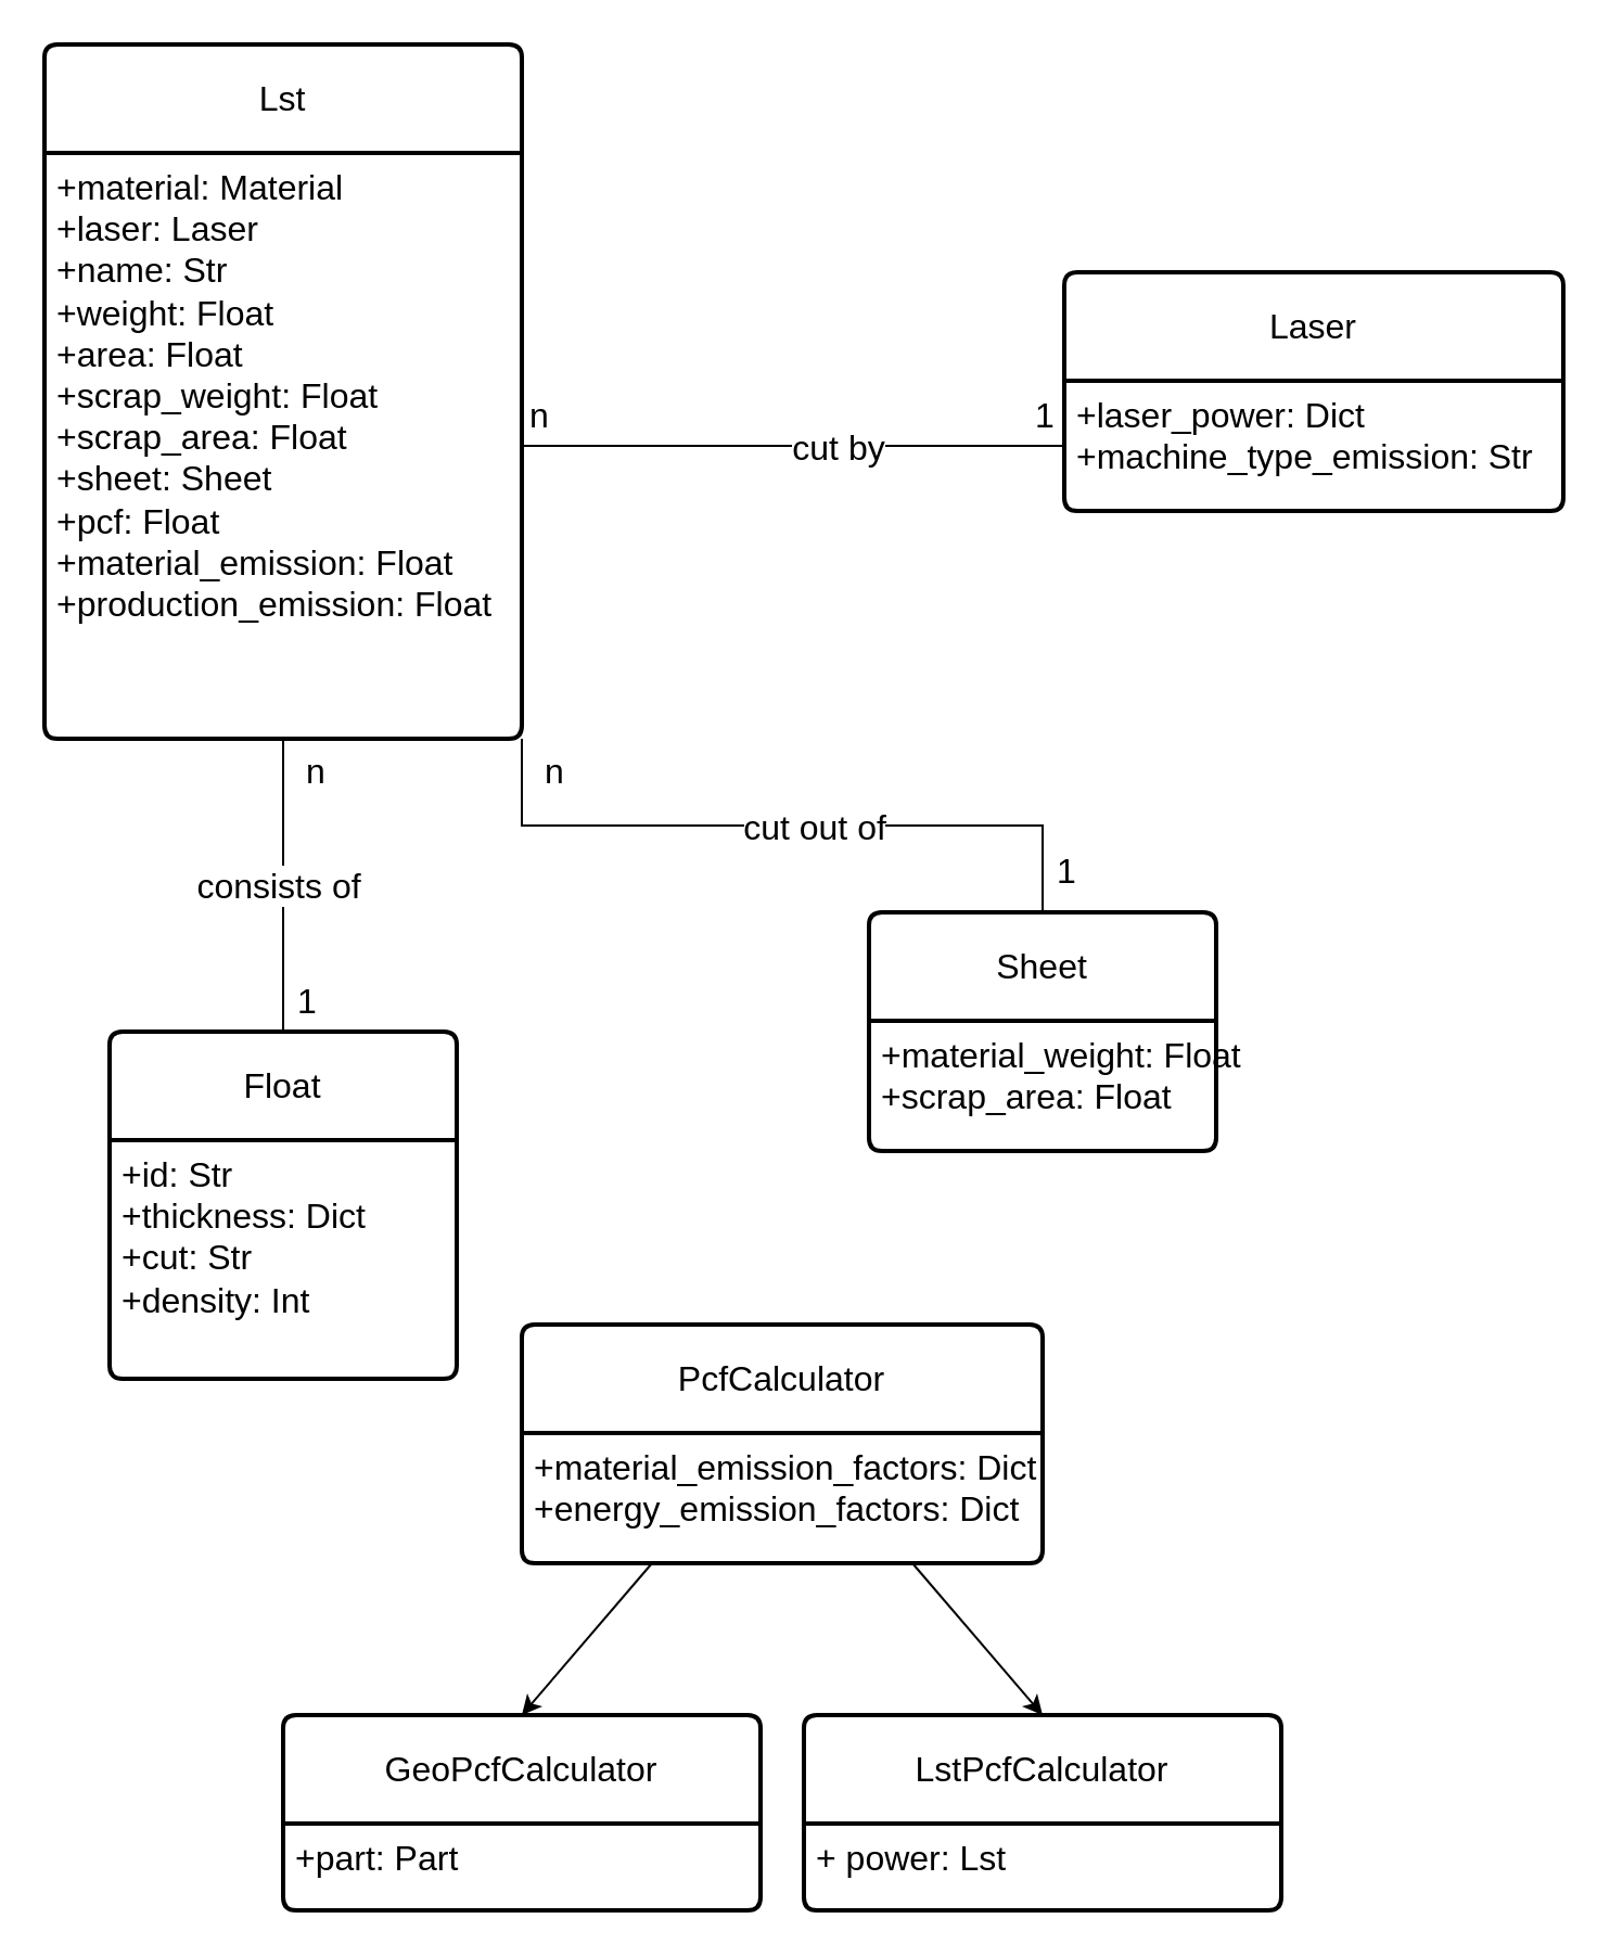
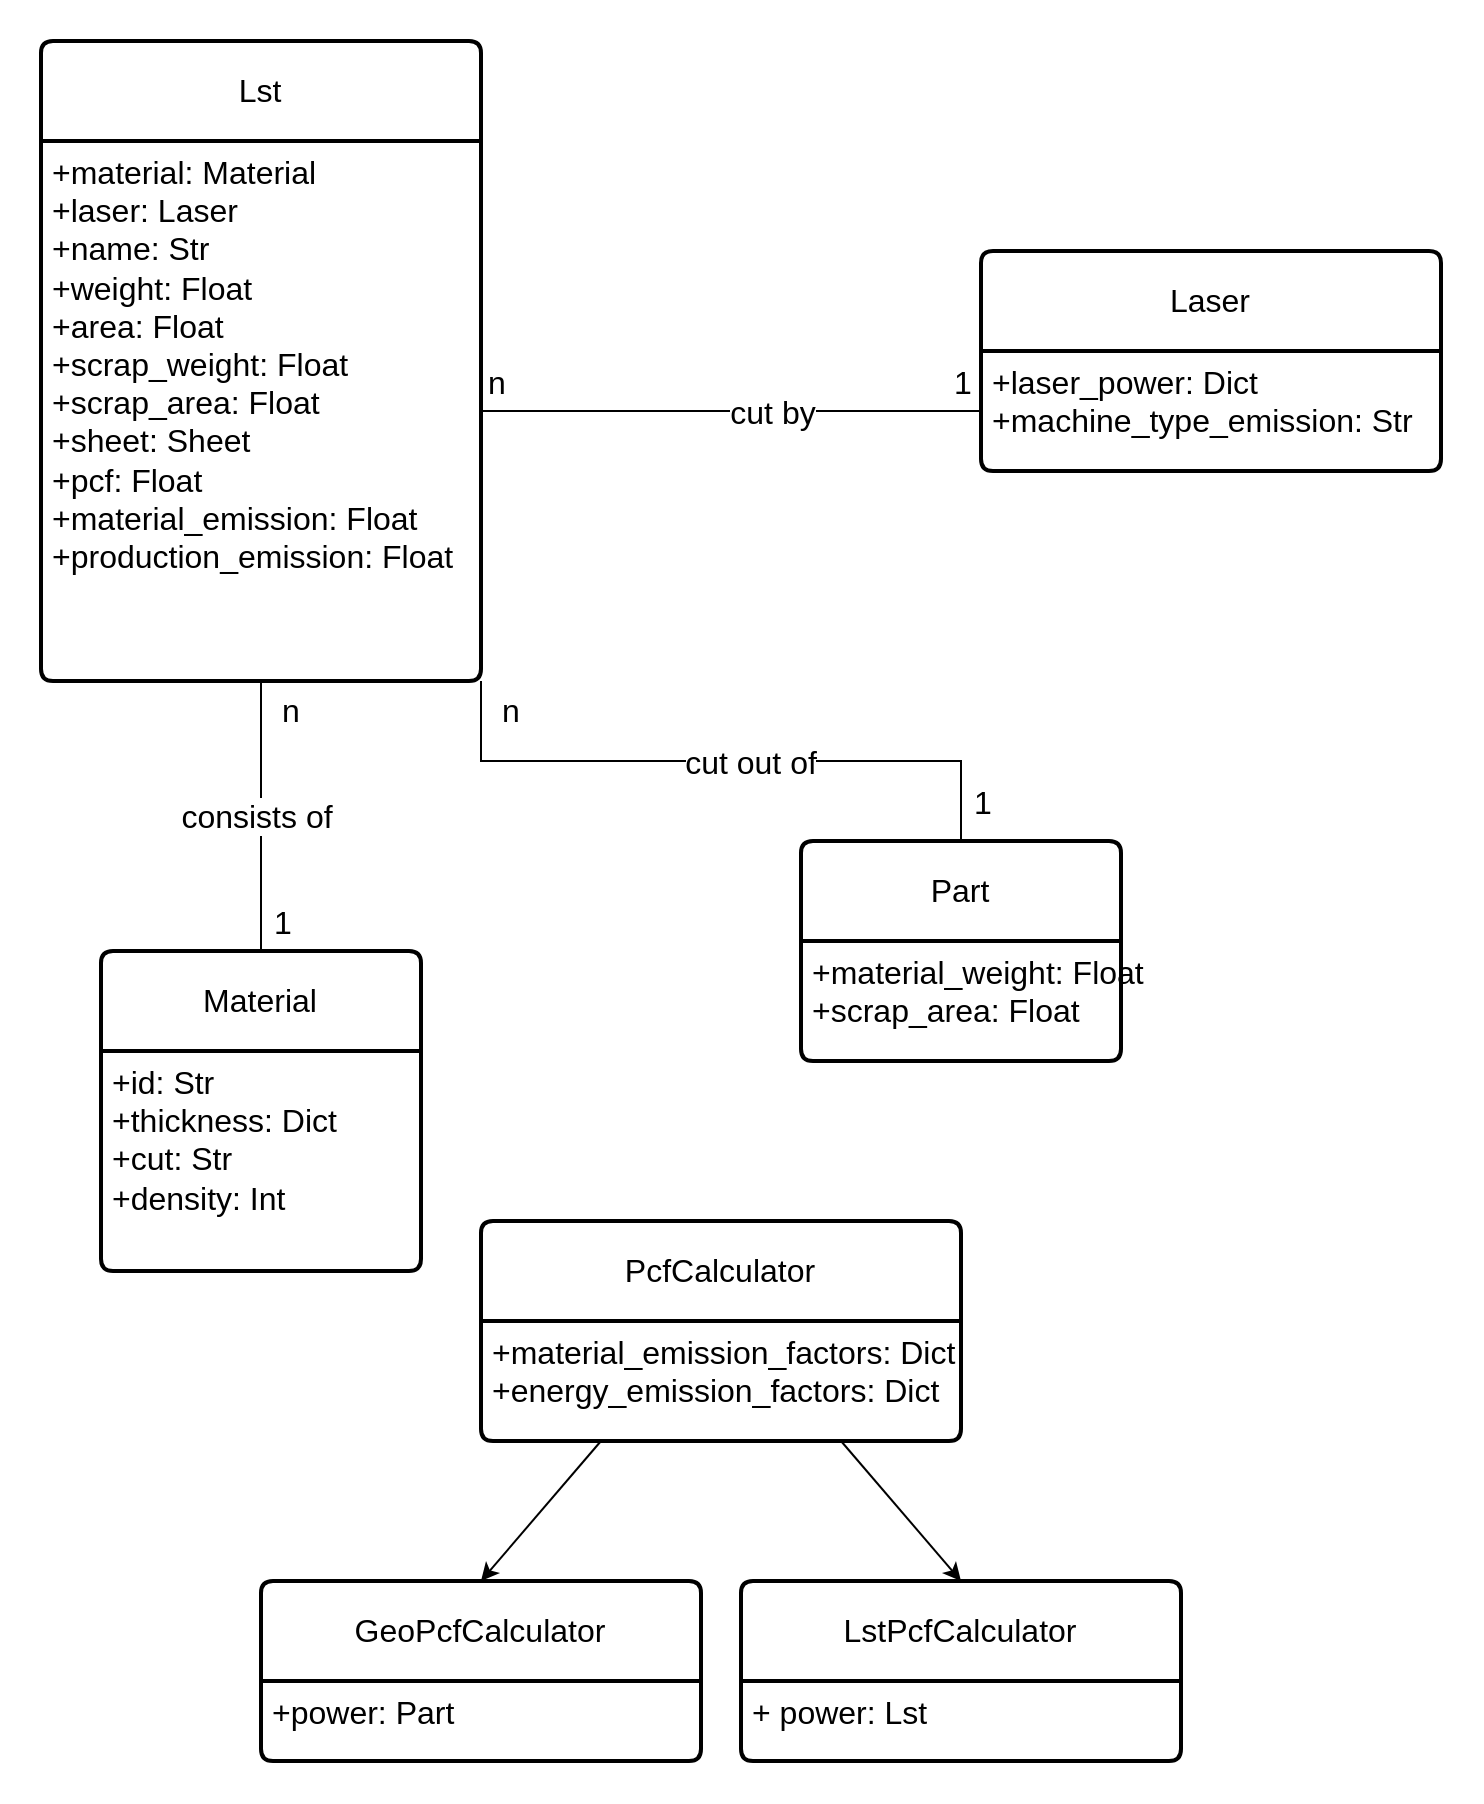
- <mxCell id="8" value="Sheet" style="swimlane;childLayout=stackLayout;horizontal=1;startSize=50;horizontalStack=0;rounded=1;fontSize=16;fontStyle=0;strokeWidth=2;resizeParent=0;resizeLast=1;shadow=0;dashed=0;align=center;arcSize=4;whiteSpace=wrap;html=1;" parent="1" vertex="1"><mxGeometry x="400" y="420" width="160" height="110" as="geometry" /></mxCell>
+ <mxCell id="8" value="Part" style="swimlane;childLayout=stackLayout;horizontal=1;startSize=50;horizontalStack=0;rounded=1;fontSize=16;fontStyle=0;strokeWidth=2;resizeParent=0;resizeLast=1;shadow=0;dashed=0;align=center;arcSize=4;whiteSpace=wrap;html=1;" parent="1" vertex="1"><mxGeometry x="400" y="420" width="160" height="110" as="geometry" /></mxCell>
- <mxCell id="4" value="Float" style="swimlane;childLayout=stackLayout;horizontal=1;startSize=50;horizontalStack=0;rounded=1;fontSize=16;fontStyle=0;strokeWidth=2;resizeParent=0;resizeLast=1;shadow=0;dashed=0;align=center;arcSize=4;whiteSpace=wrap;html=1;" parent="1" vertex="1"><mxGeometry x="50" y="475" width="160" height="160" as="geometry" /></mxCell>
+ <mxCell id="4" value="Material" style="swimlane;childLayout=stackLayout;horizontal=1;startSize=50;horizontalStack=0;rounded=1;fontSize=16;fontStyle=0;strokeWidth=2;resizeParent=0;resizeLast=1;shadow=0;dashed=0;align=center;arcSize=4;whiteSpace=wrap;html=1;" parent="1" vertex="1"><mxGeometry x="50" y="475" width="160" height="160" as="geometry" /></mxCell>
- <mxCell id="25" value="+part: Part&lt;br&gt;&lt;div&gt;&lt;br&gt;&lt;/div&gt;" style="align=left;strokeColor=none;fillColor=none;spacingLeft=4;fontSize=16;verticalAlign=top;resizable=0;rotatable=0;part=1;html=1;" vertex="1" parent="24"><mxGeometry y="50" width="220" height="40" as="geometry" /></mxCell>
+ <mxCell id="25" value="+power: Part&lt;br&gt;&lt;div&gt;&lt;br&gt;&lt;/div&gt;" style="align=left;strokeColor=none;fillColor=none;spacingLeft=4;fontSize=16;verticalAlign=top;resizable=0;rotatable=0;part=1;html=1;" vertex="1" parent="24"><mxGeometry y="50" width="220" height="40" as="geometry" /></mxCell>
